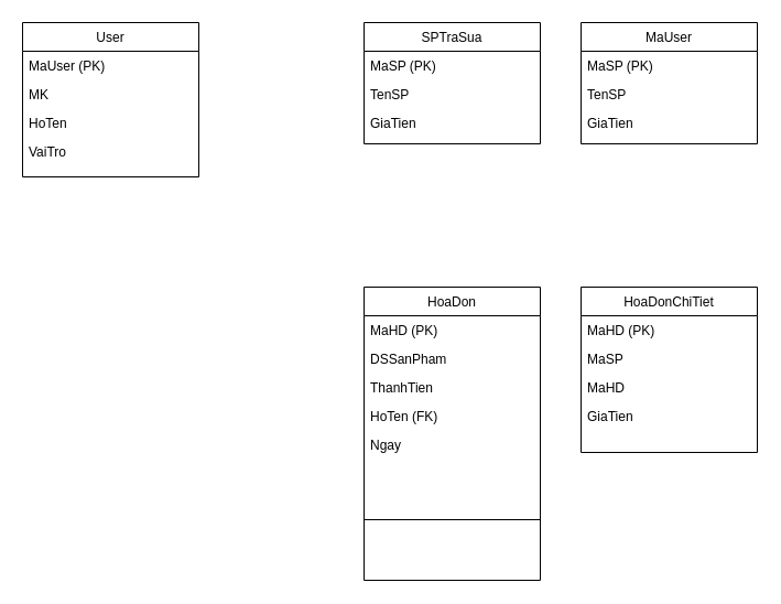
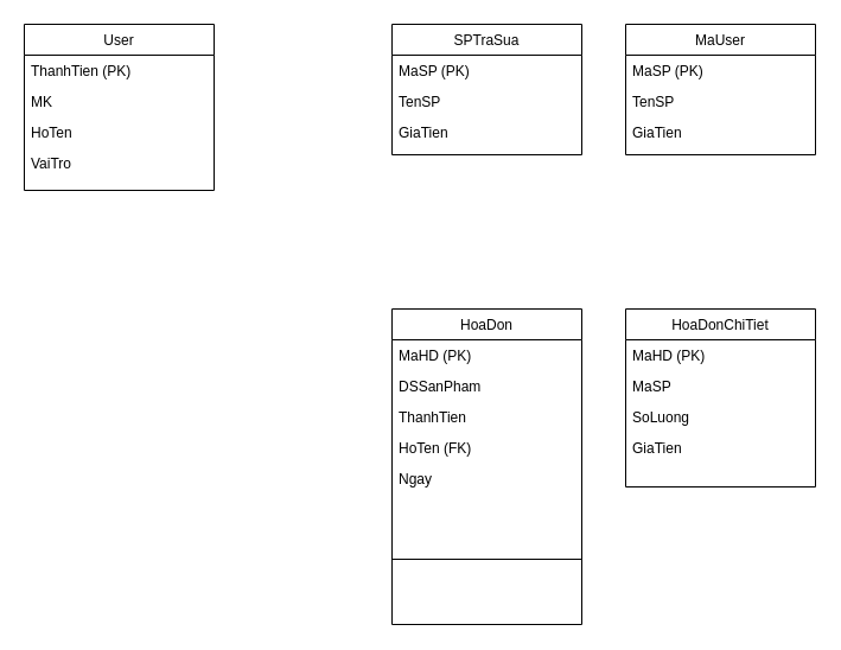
- <mxCell id="3" value="MaUser (PK)" style="text;align=left;verticalAlign=top;spacingLeft=4;spacingRight=4;overflow=hidden;rotatable=0;points=[[0,0.5],[1,0.5]];portConstraint=eastwest;" parent="2" vertex="1"><mxGeometry y="26" width="160" height="26" as="geometry" /></mxCell>
+ <mxCell id="3" value="ThanhTien (PK)" style="text;align=left;verticalAlign=top;spacingLeft=4;spacingRight=4;overflow=hidden;rotatable=0;points=[[0,0.5],[1,0.5]];portConstraint=eastwest;" parent="2" vertex="1"><mxGeometry y="26" width="160" height="26" as="geometry" /></mxCell>
- <mxCell id="25" value="MaHD" style="text;align=left;verticalAlign=top;spacingLeft=4;spacingRight=4;overflow=hidden;rotatable=0;points=[[0,0.5],[1,0.5]];portConstraint=eastwest;rounded=0;shadow=0;html=0;" vertex="1" parent="22"><mxGeometry y="78" width="160" height="26" as="geometry" /></mxCell>
+ <mxCell id="25" value="SoLuong" style="text;align=left;verticalAlign=top;spacingLeft=4;spacingRight=4;overflow=hidden;rotatable=0;points=[[0,0.5],[1,0.5]];portConstraint=eastwest;rounded=0;shadow=0;html=0;" vertex="1" parent="22"><mxGeometry y="78" width="160" height="26" as="geometry" /></mxCell>
